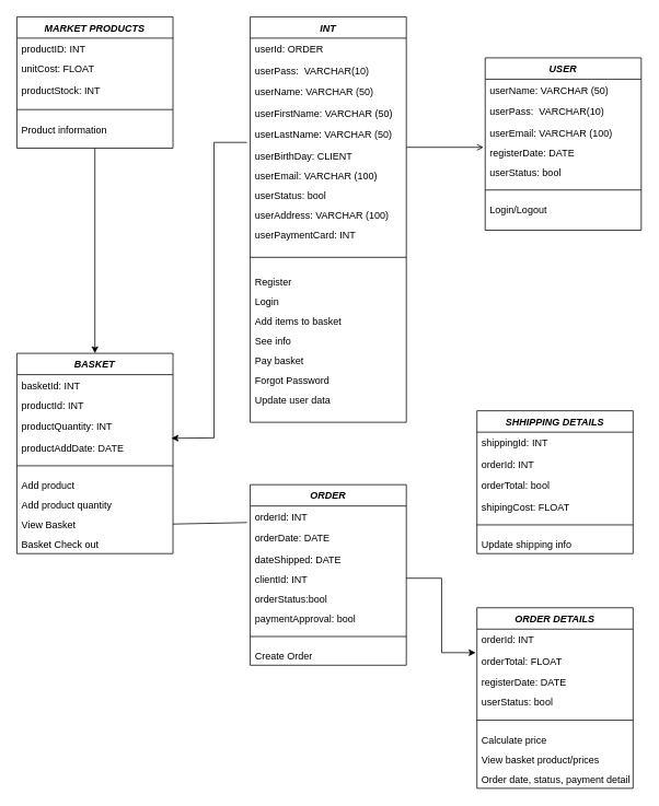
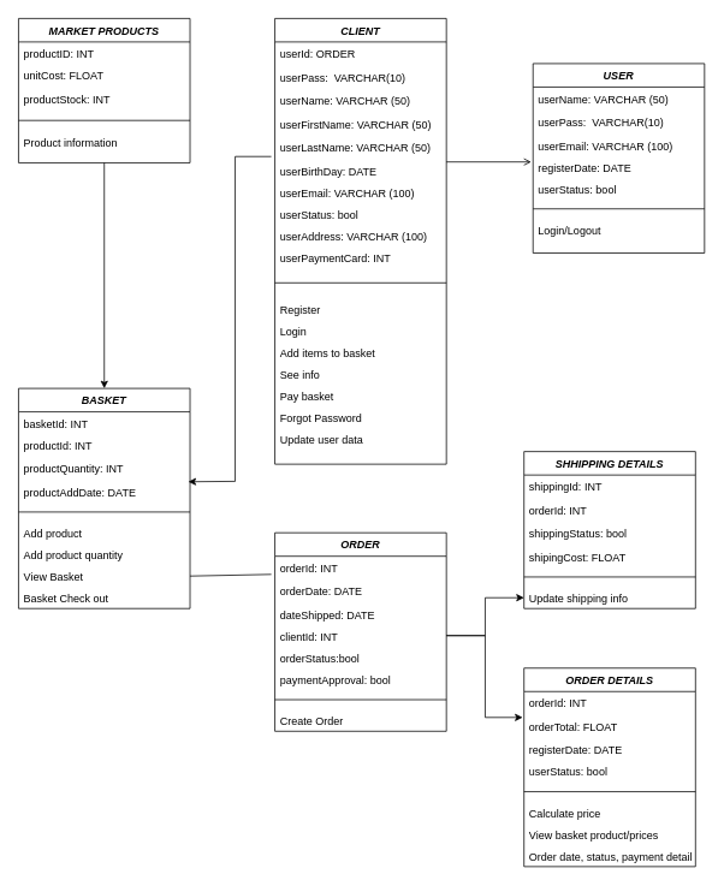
- <mxCell id="2" value="INT" style="swimlane;fontStyle=3;align=center;verticalAlign=top;childLayout=stackLayout;horizontal=1;startSize=26;horizontalStack=0;resizeParent=1;resizeLast=0;collapsible=1;marginBottom=0;rounded=0;shadow=0;strokeWidth=1;" parent="1" vertex="1"><mxGeometry x="304" y="20" width="190" height="494" as="geometry"><mxRectangle x="230" y="140" width="160" height="26" as="alternateBounds" /></mxGeometry></mxCell>
+ <mxCell id="2" value="CLIENT" style="swimlane;fontStyle=3;align=center;verticalAlign=top;childLayout=stackLayout;horizontal=1;startSize=26;horizontalStack=0;resizeParent=1;resizeLast=0;collapsible=1;marginBottom=0;rounded=0;shadow=0;strokeWidth=1;" parent="1" vertex="1"><mxGeometry x="304" y="20" width="190" height="494" as="geometry"><mxRectangle x="230" y="140" width="160" height="26" as="alternateBounds" /></mxGeometry></mxCell>
- <mxCell id="8" value="userBirthDay: CLIENT" style="text;align=left;verticalAlign=top;spacingLeft=4;spacingRight=4;overflow=hidden;rotatable=0;points=[[0,0.5],[1,0.5]];portConstraint=eastwest;rounded=0;shadow=0;html=0;" parent="2" vertex="1"><mxGeometry y="156" width="190" height="24" as="geometry" /></mxCell>
+ <mxCell id="8" value="userBirthDay: DATE" style="text;align=left;verticalAlign=top;spacingLeft=4;spacingRight=4;overflow=hidden;rotatable=0;points=[[0,0.5],[1,0.5]];portConstraint=eastwest;rounded=0;shadow=0;html=0;" parent="2" vertex="1"><mxGeometry y="156" width="190" height="24" as="geometry" /></mxCell>
- <mxCell id="53" value="orderTotal: bool" style="text;align=left;verticalAlign=top;spacingLeft=4;spacingRight=4;overflow=hidden;rotatable=0;points=[[0,0.5],[1,0.5]];portConstraint=eastwest;rounded=0;shadow=0;html=0;" parent="50" vertex="1"><mxGeometry y="78" width="190" height="26" as="geometry" /></mxCell>
+ <mxCell id="53" value="shippingStatus: bool" style="text;align=left;verticalAlign=top;spacingLeft=4;spacingRight=4;overflow=hidden;rotatable=0;points=[[0,0.5],[1,0.5]];portConstraint=eastwest;rounded=0;shadow=0;html=0;" parent="50" vertex="1"><mxGeometry y="78" width="190" height="26" as="geometry" /></mxCell>
+ <mxCell id="66" value="" style="edgeStyle=orthogonalEdgeStyle;rounded=0;orthogonalLoop=1;jettySize=auto;html=1;" parent="1" source="45" target="56" edge="1"><mxGeometry relative="1" as="geometry" /></mxCell>
